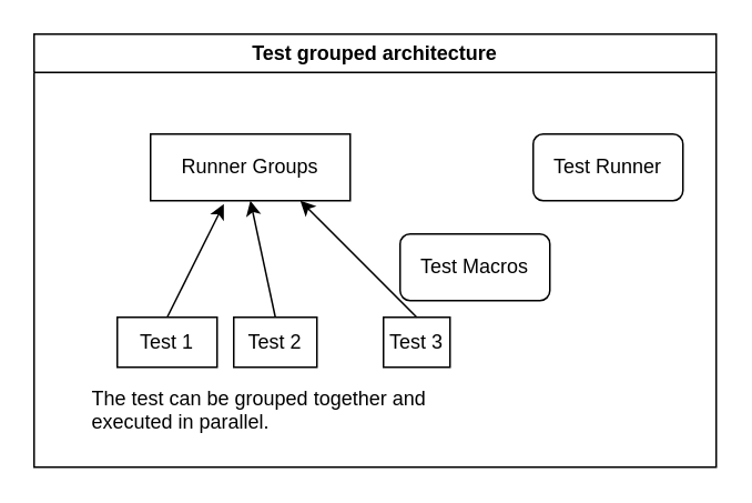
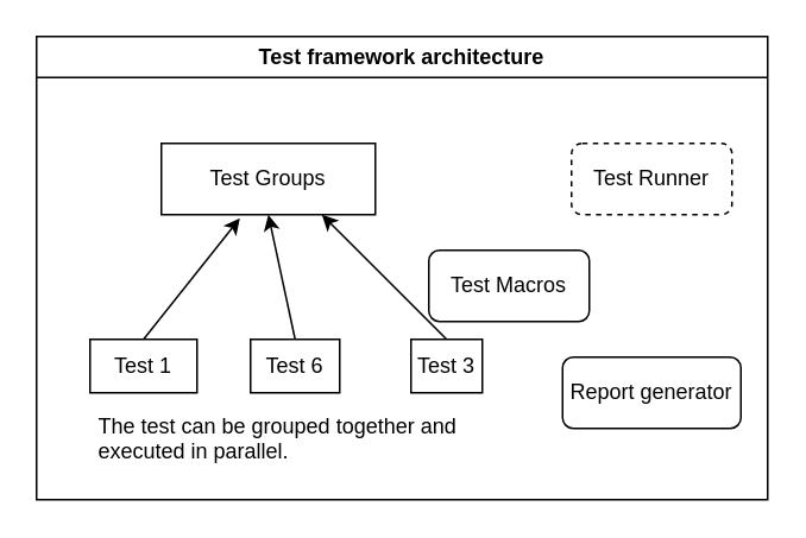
- <mxCell id="2" value="Test grouped architecture" style="swimlane;whiteSpace=wrap;html=1;" vertex="1" parent="1"><mxGeometry x="20" y="20" width="410" height="260" as="geometry"><mxRectangle x="310" y="290" width="140" height="30" as="alternateBounds" /></mxGeometry></mxCell>
+ <mxCell id="2" value="Test framework architecture" style="swimlane;whiteSpace=wrap;html=1;" vertex="1" parent="1"><mxGeometry x="20" y="20" width="410" height="260" as="geometry"><mxRectangle x="310" y="290" width="140" height="30" as="alternateBounds" /></mxGeometry></mxCell>
- <mxCell id="3" value="Runner Groups" style="rounded=0;whiteSpace=wrap;html=1;" vertex="1" parent="2"><mxGeometry x="70" y="60" width="120" height="40" as="geometry" /></mxCell>
+ <mxCell id="3" value="Test Groups" style="rounded=0;whiteSpace=wrap;html=1;" vertex="1" parent="2"><mxGeometry x="70" y="60" width="120" height="40" as="geometry" /></mxCell>
- <mxCell id="10" value="Test Runner" style="rounded=1;whiteSpace=wrap;html=1;" vertex="1" parent="2"><mxGeometry x="300" y="60" width="90" height="40" as="geometry" /></mxCell>
+ <mxCell id="10" value="Test Runner" style="rounded=1;whiteSpace=wrap;html=1;dashed=1;" vertex="1" parent="2"><mxGeometry x="300" y="60" width="90" height="40" as="geometry" /></mxCell>
- <mxCell id="4" value="Test 1" style="rounded=0;whiteSpace=wrap;html=1;" vertex="1" parent="2"><mxGeometry x="50" y="170" width="60" height="30" as="geometry" /></mxCell>
+ <mxCell id="4" value="Test 1" style="rounded=0;whiteSpace=wrap;html=1;" vertex="1" parent="2"><mxGeometry x="30" y="170" width="60" height="30" as="geometry" /></mxCell>
- <mxCell id="5" value="Test 2" style="rounded=0;whiteSpace=wrap;html=1;" vertex="1" parent="2"><mxGeometry x="120" y="170" width="50" height="30" as="geometry" /></mxCell>
+ <mxCell id="5" value="Test 6" style="rounded=0;whiteSpace=wrap;html=1;" vertex="1" parent="2"><mxGeometry x="120" y="170" width="50" height="30" as="geometry" /></mxCell>
+ <mxCell id="13" value="Report generator" style="rounded=1;whiteSpace=wrap;html=1;" vertex="1" parent="2"><mxGeometry x="295" y="180" width="100" height="40" as="geometry" /></mxCell>
